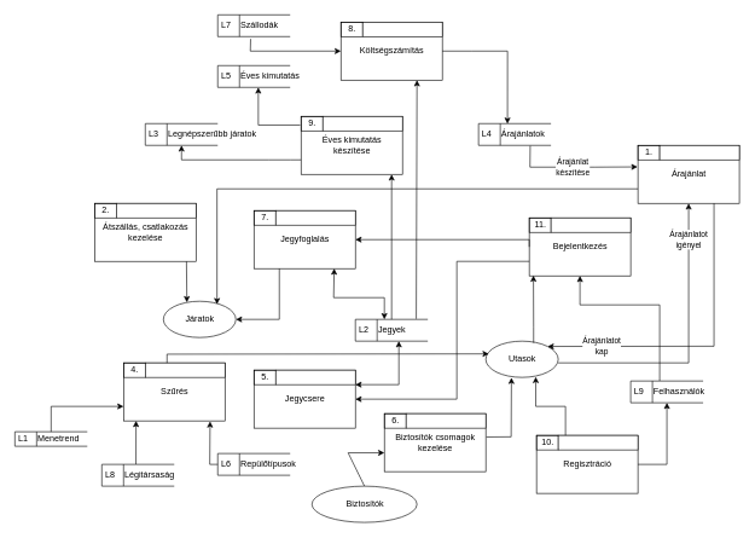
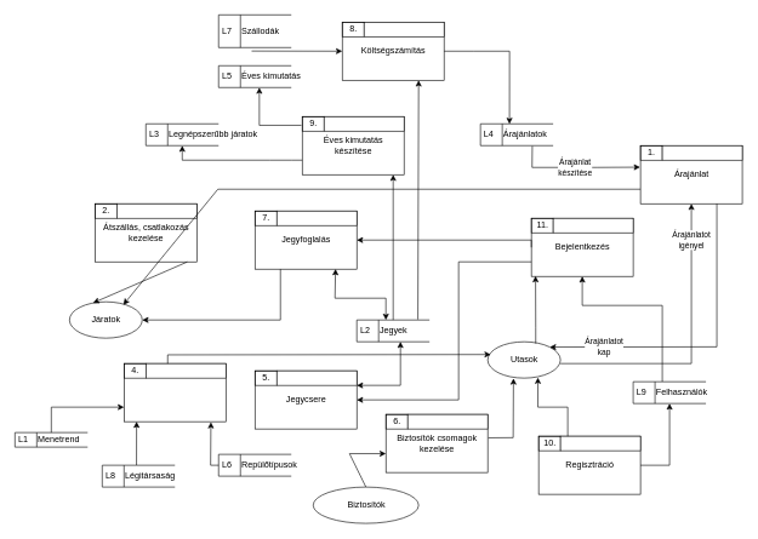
- <mxCell id="39" value="L7&lt;span style=&quot;white-space: pre&quot;&gt;&#09;&lt;/span&gt;Szállodák" style="html=1;dashed=0;whitespace=wrap;shape=mxgraph.dfd.dataStoreID;align=left;spacingLeft=3;points=[[0,0],[0.5,0],[1,0],[0,0.5],[1,0.5],[0,1],[0.5,1],[1,1]];" parent="1" vertex="1"><mxGeometry x="300" y="20" width="100" height="30" as="geometry" /></mxCell>
+ <mxCell id="39" value="L7&lt;span style=&quot;white-space: pre&quot;&gt;&#09;&lt;/span&gt;Szállodák" style="html=1;dashed=0;whitespace=wrap;shape=mxgraph.dfd.dataStoreID;align=left;spacingLeft=3;points=[[0,0],[0.5,0],[1,0],[0,0.5],[1,0.5],[0,1],[0.5,1],[1,1]];" parent="1" vertex="1"><mxGeometry x="300" y="20" width="100" height="45" as="geometry" /></mxCell>
- <mxCell id="41" value="Járatok" style="shape=ellipse;html=1;dashed=0;whitespace=wrap;perimeter=ellipsePerimeter;" parent="1" vertex="1"><mxGeometry x="225" y="415" width="100" height="50" as="geometry" /></mxCell>
+ <mxCell id="41" value="Járatok" style="shape=ellipse;html=1;dashed=0;whitespace=wrap;perimeter=ellipsePerimeter;" parent="1" vertex="1"><mxGeometry x="95" y="415" width="100" height="50" as="geometry" /></mxCell>
- <mxCell id="16" value="Szűrés" style="text;html=1;resizable=0;autosize=1;align=center;verticalAlign=middle;points=[];fillColor=none;strokeColor=none;rounded=0;sketch=0;" parent="13" vertex="1"><mxGeometry x="45" y="30" width="50" height="20" as="geometry" /></mxCell>
